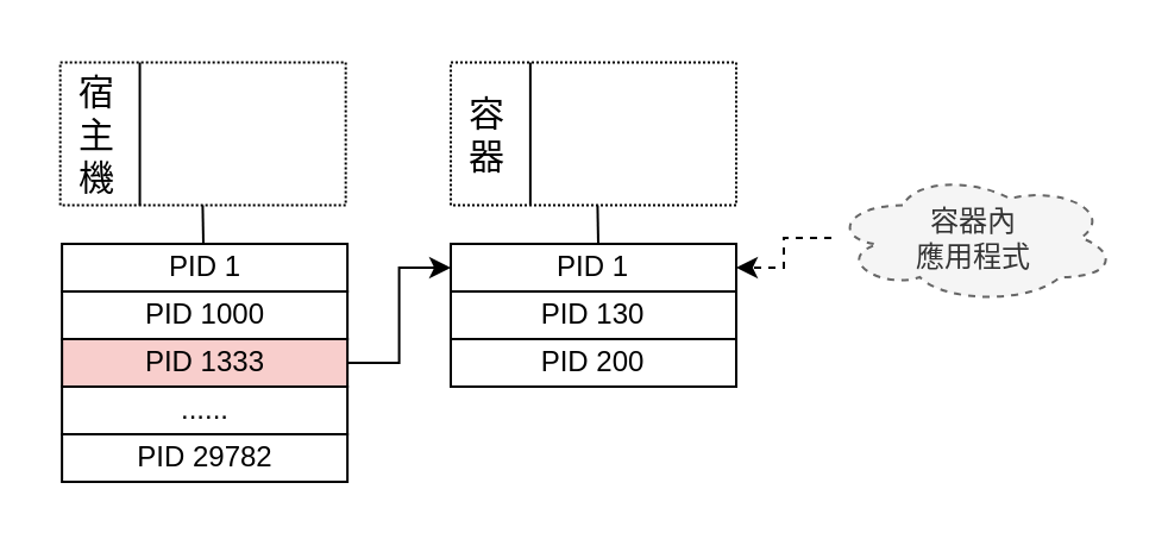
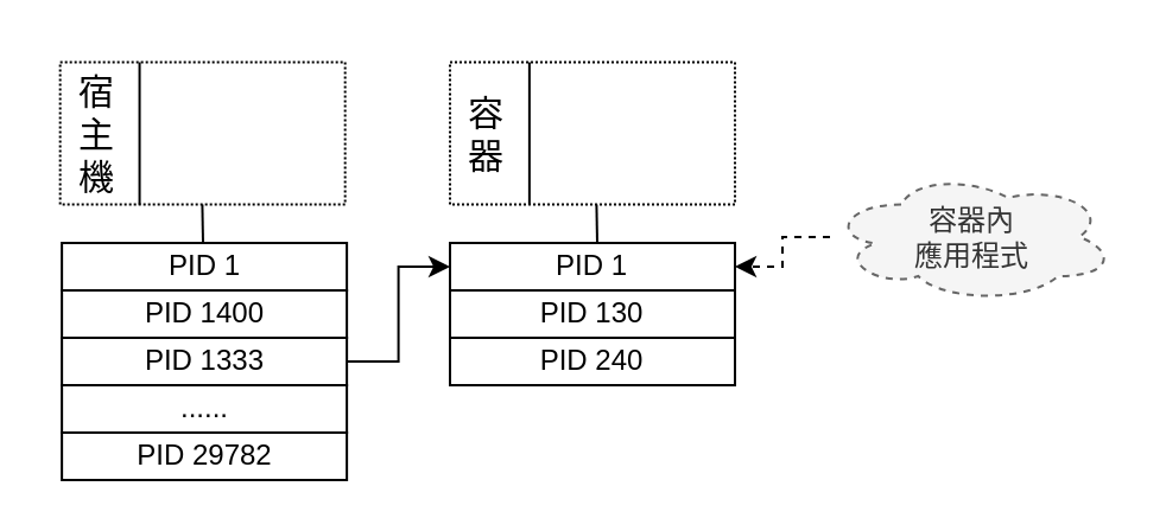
- <mxCell id="3" value="PID 1000" style="rounded=0;whiteSpace=wrap;html=1;" vertex="1" parent="1"><mxGeometry x="25.56" y="122" width="120" height="20" as="geometry" /></mxCell>
+ <mxCell id="3" value="PID 1400" style="rounded=0;whiteSpace=wrap;html=1;" vertex="1" parent="1"><mxGeometry x="25.56" y="122" width="120" height="20" as="geometry" /></mxCell>
- <mxCell id="5" value="PID 1333" style="rounded=0;whiteSpace=wrap;html=1;fillColor=#f8cecc;" vertex="1" parent="1"><mxGeometry x="25.56" y="142" width="120" height="20" as="geometry" /></mxCell>
+ <mxCell id="5" value="PID 1333" style="rounded=0;whiteSpace=wrap;html=1;" vertex="1" parent="1"><mxGeometry x="25.56" y="142" width="120" height="20" as="geometry" /></mxCell>
- <mxCell id="10" value="PID 200" style="rounded=0;whiteSpace=wrap;html=1;" vertex="1" parent="1"><mxGeometry x="189" y="142" width="120" height="20" as="geometry" /></mxCell>
+ <mxCell id="10" value="PID 240" style="rounded=0;whiteSpace=wrap;html=1;" vertex="1" parent="1"><mxGeometry x="189" y="142" width="120" height="20" as="geometry" /></mxCell>
